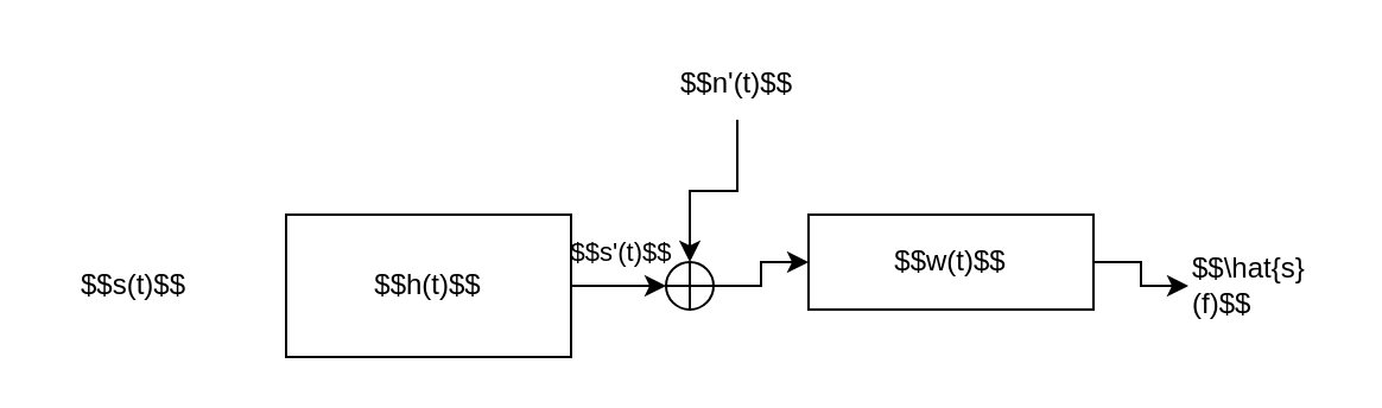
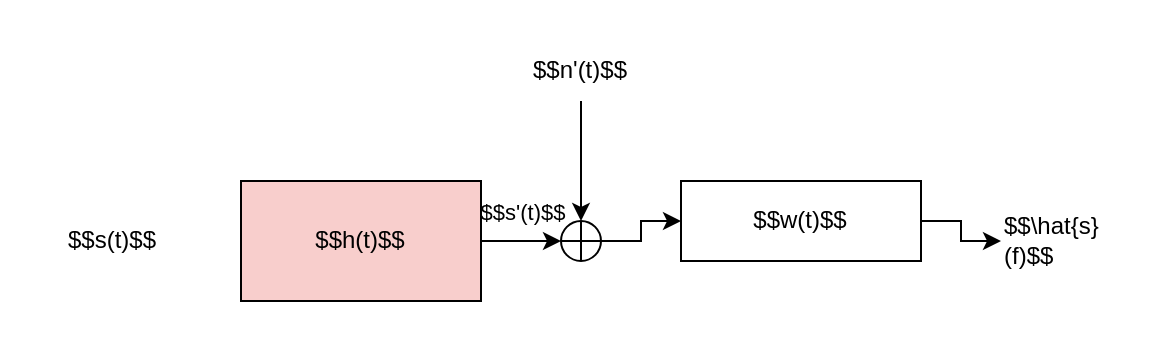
- <mxCell id="9" value="$$n'(t)$$" style="text;html=1;strokeColor=none;fillColor=none;align=center;verticalAlign=middle;whiteSpace=wrap;rounded=0;" parent="1" vertex="1"><mxGeometry x="280" y="20" width="60" height="30" as="geometry" /></mxCell>
+ <mxCell id="9" value="$$n'(t)$$" style="text;html=1;strokeColor=none;fillColor=none;align=center;verticalAlign=middle;whiteSpace=wrap;rounded=0;" parent="1" vertex="1"><mxGeometry x="260" y="20" width="60" height="30" as="geometry" /></mxCell>
- <mxCell id="4" value="$$h(t)$$" style="rounded=0;whiteSpace=wrap;html=1;" parent="1" vertex="1"><mxGeometry x="120" y="90" width="120" height="60" as="geometry" /></mxCell>
+ <mxCell id="4" value="$$h(t)$$" style="rounded=0;whiteSpace=wrap;html=1;fillColor=#f8cecc;" parent="1" vertex="1"><mxGeometry x="120" y="90" width="120" height="60" as="geometry" /></mxCell>
